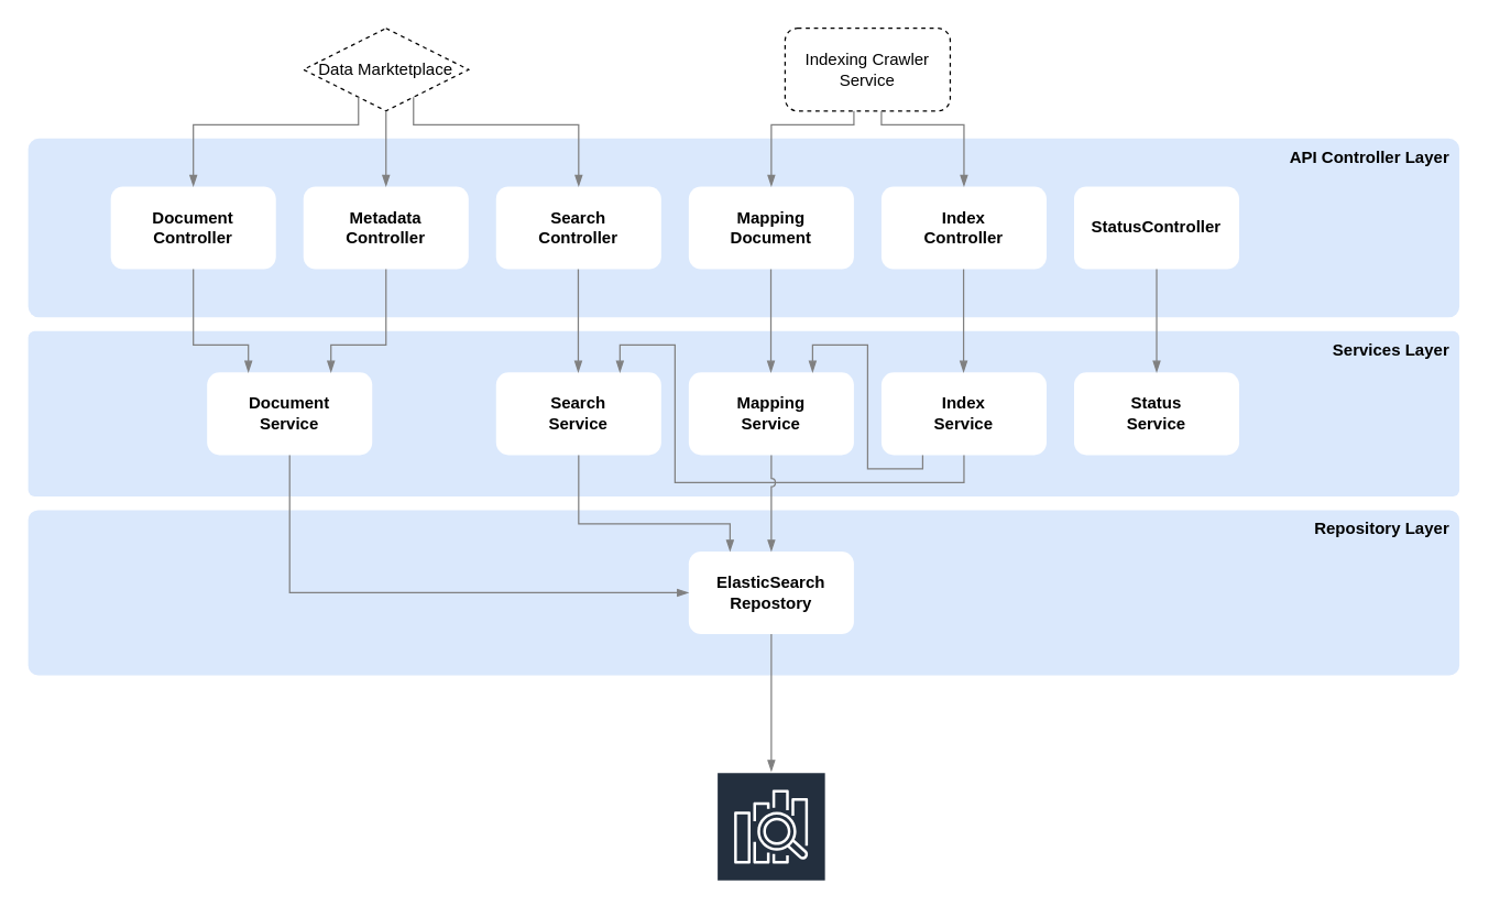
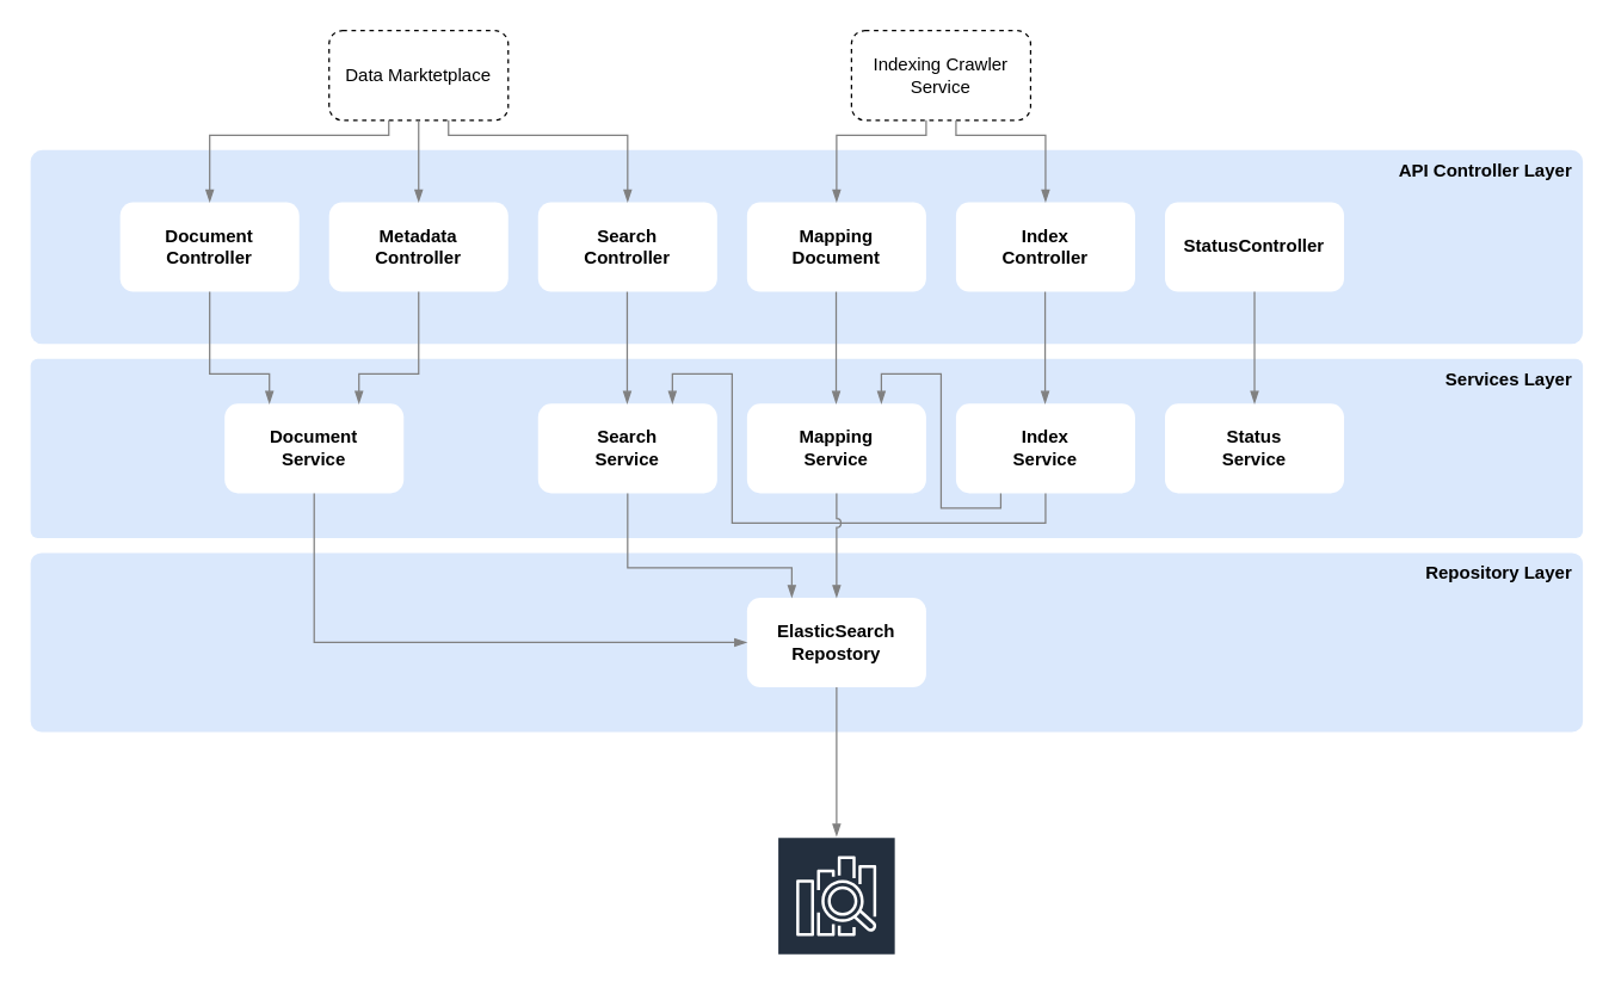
- <mxCell id="22" value="Data Marktetplace" style="rhombus;whiteSpace=wrap;html=1;dashed=1;" parent="1" vertex="1"><mxGeometry x="220" y="20" width="120" height="60" as="geometry" /></mxCell>
+ <mxCell id="22" value="Data Marktetplace" style="rounded=1;whiteSpace=wrap;html=1;dashed=1;" parent="1" vertex="1"><mxGeometry x="220" y="20" width="120" height="60" as="geometry" /></mxCell>
